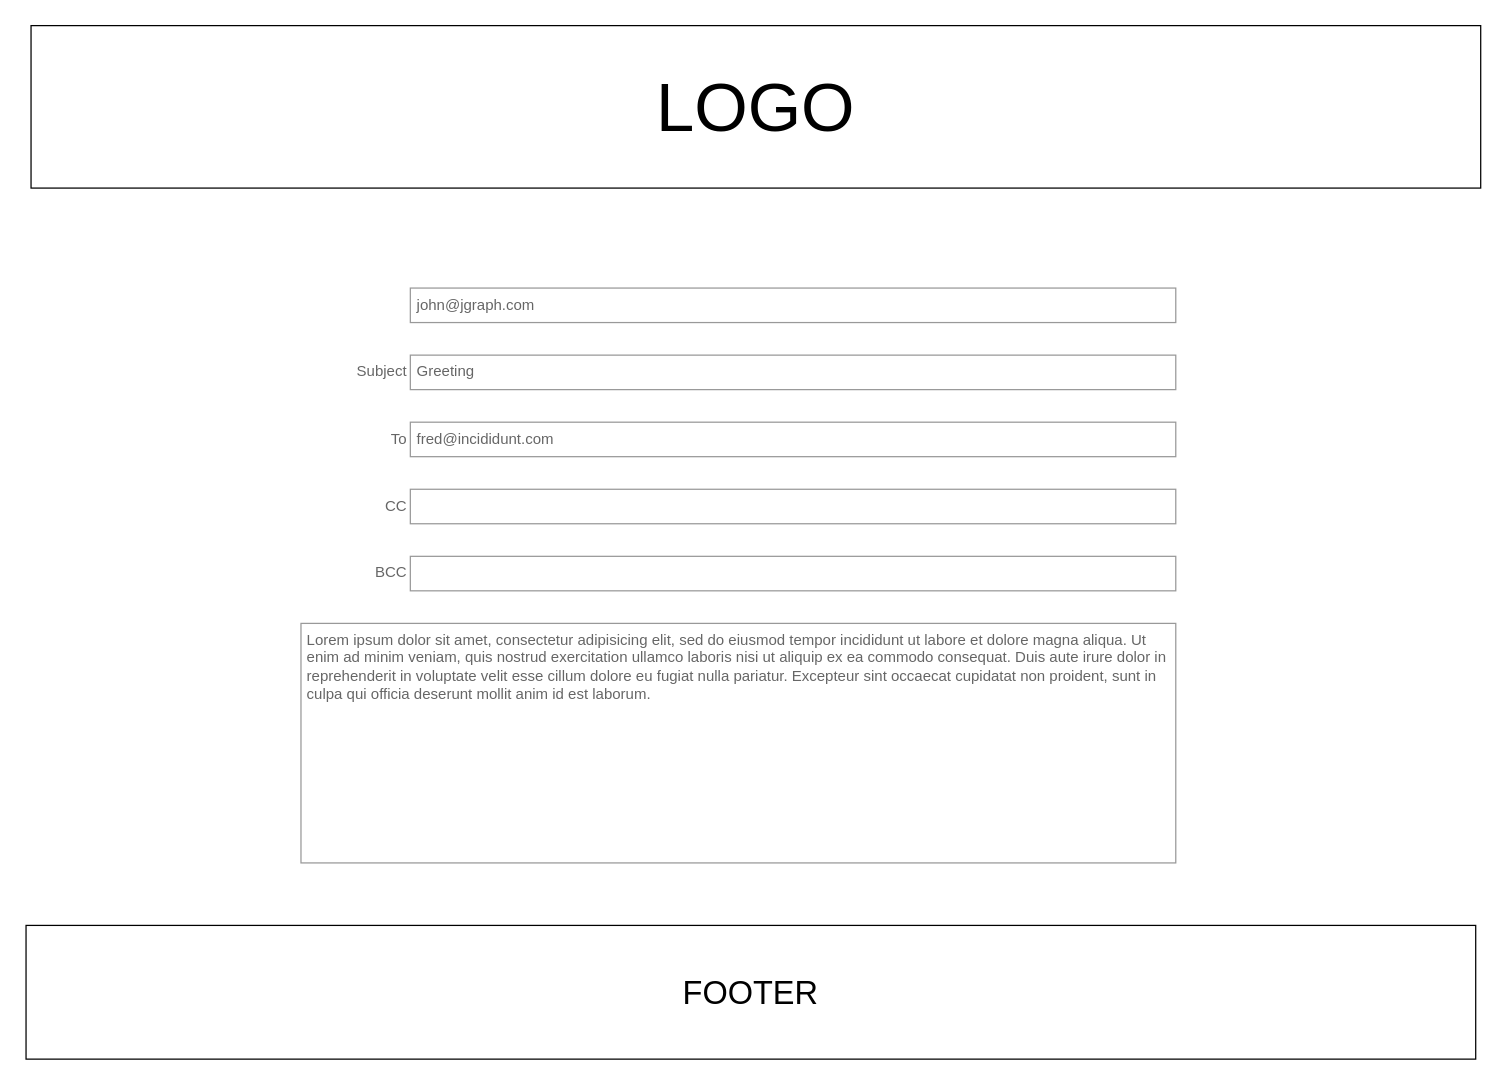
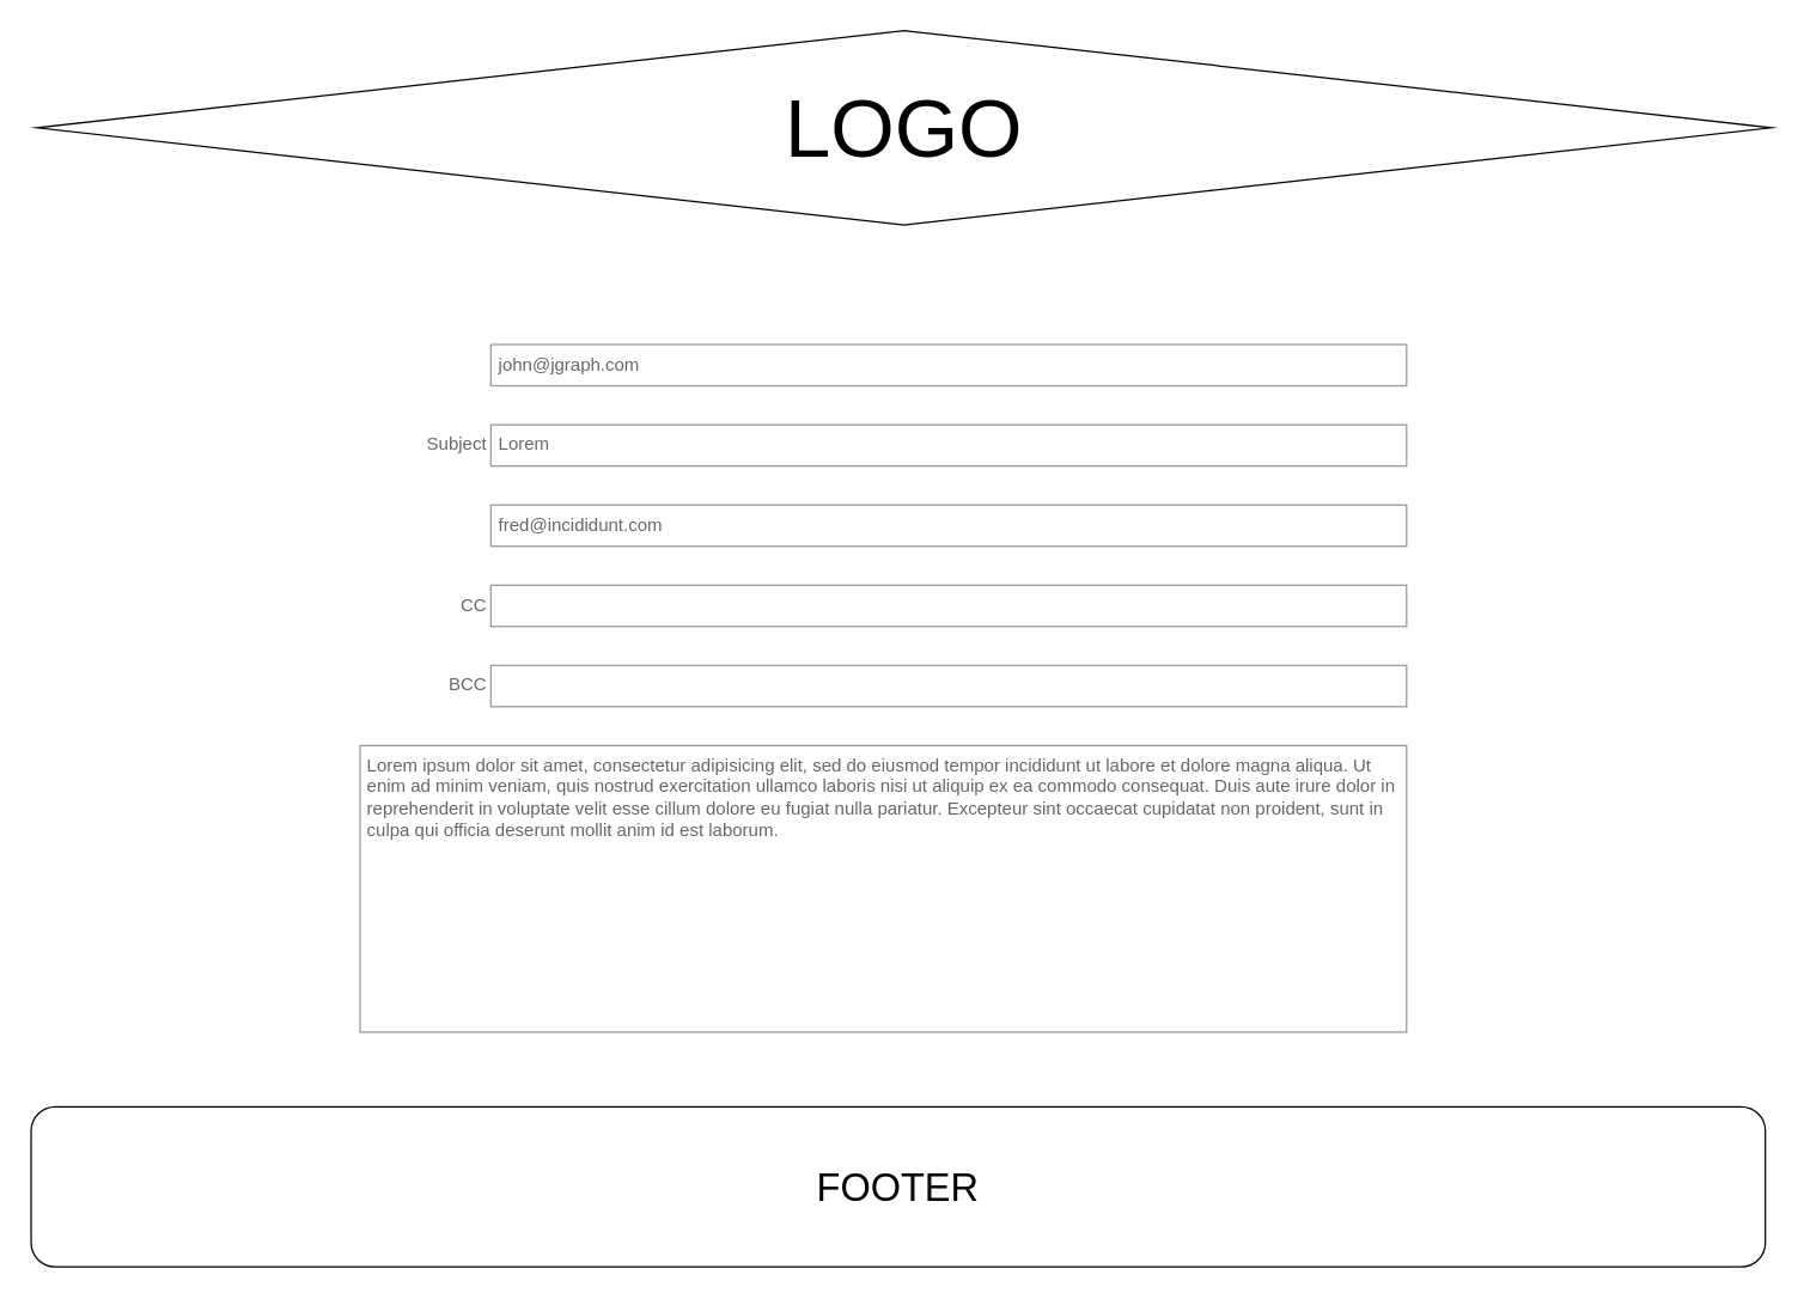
- <mxCell id="2" value="&lt;font style=&quot;font-size: 55px&quot;&gt;LOGO&lt;/font&gt;" style="rounded=0;whiteSpace=wrap;html=1;" vertex="1" parent="1"><mxGeometry x="24" width="1160" height="130" as="geometry" y="20" /></mxCell>
+ <mxCell id="2" value="&lt;font style=&quot;font-size: 55px&quot;&gt;LOGO&lt;/font&gt;" style="rhombus;whiteSpace=wrap;html=1;" vertex="1" parent="1"><mxGeometry x="24" width="1160" height="130" as="geometry" y="20" /></mxCell>
- <mxCell id="7" value="Greeting" style="strokeWidth=1;shadow=0;dashed=0;align=center;html=1;shape=mxgraph.mockup.forms.rrect;fillColor=#ffffff;rSize=0;fontColor=#666666;align=left;spacingLeft=3;strokeColor=#999999;" vertex="1" parent="4"><mxGeometry x="87.5" y="53.667" width="612.5" height="27.6" as="geometry" /></mxCell>
+ <mxCell id="7" value="Lorem" style="strokeWidth=1;shadow=0;dashed=0;align=center;html=1;shape=mxgraph.mockup.forms.rrect;fillColor=#ffffff;rSize=0;fontColor=#666666;align=left;spacingLeft=3;strokeColor=#999999;" vertex="1" parent="4"><mxGeometry x="87.5" y="53.667" width="612.5" height="27.6" as="geometry" /></mxCell>
- <mxCell id="8" value="To" style="strokeWidth=1;shadow=0;dashed=0;align=center;html=1;shape=mxgraph.mockup.forms.anchor;align=right;spacingRight=2;fontColor=#666666;" vertex="1" parent="4"><mxGeometry y="107.333" width="87.5" height="27.6" as="geometry" /></mxCell>
- <mxCell id="3" value="&lt;font style=&quot;font-size: 26px&quot;&gt;FOOTER&lt;/font&gt;" style="rounded=0;whiteSpace=wrap;html=1;" vertex="1" parent="1"><mxGeometry y="740" width="1160" height="107" as="geometry" x="20" /></mxCell>
+ <mxCell id="3" value="&lt;font style=&quot;font-size: 26px&quot;&gt;FOOTER&lt;/font&gt;" style="whiteSpace=wrap;html=1;rounded=1;" vertex="1" parent="1"><mxGeometry y="740" width="1160" height="107" as="geometry" x="20" /></mxCell>
